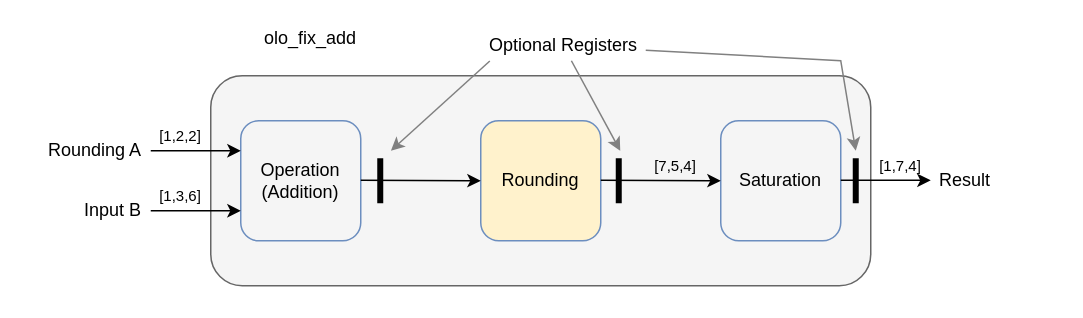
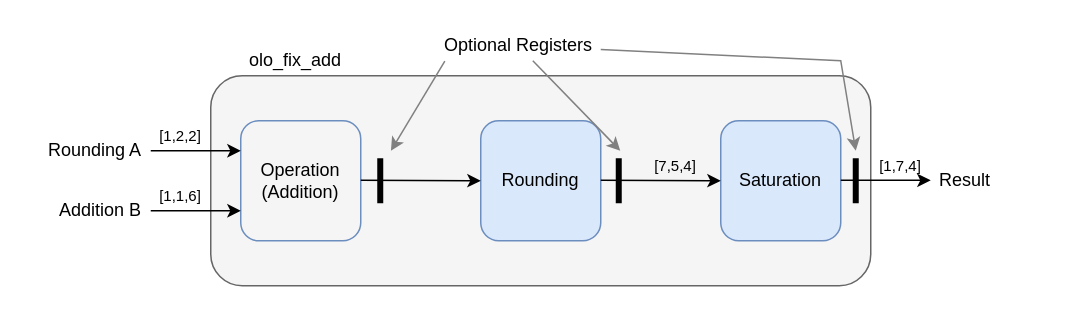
- <mxCell id="14" value="olo_fix_add" style="text;strokeColor=none;fillColor=none;align=left;verticalAlign=middle;spacingLeft=4;spacingRight=4;overflow=hidden;points=[[0,0.5],[1,0.5]];portConstraint=eastwest;rotatable=0;whiteSpace=wrap;html=1;" vertex="1" parent="1"><mxGeometry x="170" y="15" width="80" height="20" as="geometry" /></mxCell>
+ <mxCell id="14" value="olo_fix_add" style="text;strokeColor=none;fillColor=none;align=left;verticalAlign=middle;spacingLeft=4;spacingRight=4;overflow=hidden;points=[[0,0.5],[1,0.5]];portConstraint=eastwest;rotatable=0;whiteSpace=wrap;html=1;" vertex="1" parent="1"><mxGeometry x="160" y="30" width="80" height="20" as="geometry" /></mxCell>
- <mxCell id="22" value="Optional Registers" style="text;strokeColor=none;fillColor=none;align=left;verticalAlign=middle;spacingLeft=4;spacingRight=4;overflow=hidden;points=[[0,0.5],[1,0.5]];portConstraint=eastwest;rotatable=0;whiteSpace=wrap;html=1;" vertex="1" parent="1"><mxGeometry x="320" y="20" width="110" height="20" as="geometry" /></mxCell>
+ <mxCell id="22" value="Optional Registers" style="text;strokeColor=none;fillColor=none;align=left;verticalAlign=middle;spacingLeft=4;spacingRight=4;overflow=hidden;points=[[0,0.5],[1,0.5]];portConstraint=eastwest;rotatable=0;whiteSpace=wrap;html=1;" vertex="1" parent="1"><mxGeometry x="290" y="20" width="110" height="20" as="geometry" /></mxCell>
- <mxCell id="4" value="Rounding" style="rounded=1;whiteSpace=wrap;html=1;fillColor=#fff2cc;strokeColor=#6c8ebf;" vertex="1" parent="1"><mxGeometry x="320" y="80" width="80" height="80" as="geometry" /></mxCell>
+ <mxCell id="4" value="Rounding" style="rounded=1;whiteSpace=wrap;html=1;fillColor=#dae8fc;strokeColor=#6c8ebf;" vertex="1" parent="1"><mxGeometry x="320" y="80" width="80" height="80" as="geometry" /></mxCell>
- <mxCell id="5" value="Saturation" style="rounded=1;whiteSpace=wrap;html=1;fillColor=#f5f5f5;strokeColor=#6c8ebf;" vertex="1" parent="1"><mxGeometry x="480" y="80" width="80" height="80" as="geometry" /></mxCell>
+ <mxCell id="5" value="Saturation" style="rounded=1;whiteSpace=wrap;html=1;fillColor=#dae8fc;strokeColor=#6c8ebf;" vertex="1" parent="1"><mxGeometry x="480" y="80" width="80" height="80" as="geometry" /></mxCell>
- <mxCell id="16" value="[1,3,6]" style="text;strokeColor=none;fillColor=none;align=center;verticalAlign=middle;spacingLeft=4;spacingRight=4;overflow=hidden;points=[[0,0.5],[1,0.5]];portConstraint=eastwest;rotatable=0;whiteSpace=wrap;html=1;fontSize=10;" vertex="1" parent="1"><mxGeometry x="100" y="120" width="40" height="20" as="geometry" /></mxCell>
+ <mxCell id="16" value="[1,1,6]" style="text;strokeColor=none;fillColor=none;align=center;verticalAlign=middle;spacingLeft=4;spacingRight=4;overflow=hidden;points=[[0,0.5],[1,0.5]];portConstraint=eastwest;rotatable=0;whiteSpace=wrap;html=1;fontSize=10;" vertex="1" parent="1"><mxGeometry x="100" y="120" width="40" height="20" as="geometry" /></mxCell>
- <mxCell id="12" value="Input B" style="text;strokeColor=none;fillColor=none;align=right;verticalAlign=middle;spacingLeft=4;spacingRight=4;overflow=hidden;points=[[0,0.5],[1,0.5]];portConstraint=eastwest;rotatable=0;whiteSpace=wrap;html=1;" vertex="1" parent="1"><mxGeometry x="20" y="130" width="80" height="20" as="geometry" /></mxCell>
+ <mxCell id="12" value="Addition B" style="text;strokeColor=none;fillColor=none;align=right;verticalAlign=middle;spacingLeft=4;spacingRight=4;overflow=hidden;points=[[0,0.5],[1,0.5]];portConstraint=eastwest;rotatable=0;whiteSpace=wrap;html=1;" vertex="1" parent="1"><mxGeometry x="20" y="130" width="80" height="20" as="geometry" /></mxCell>
